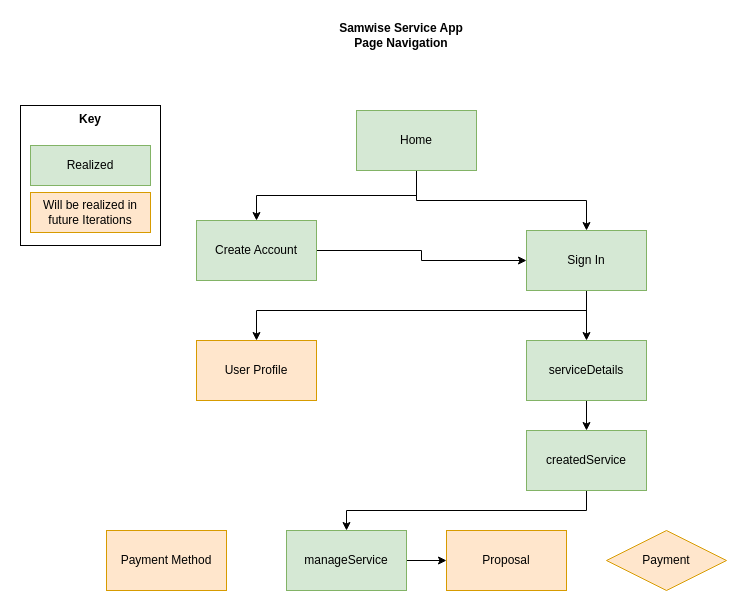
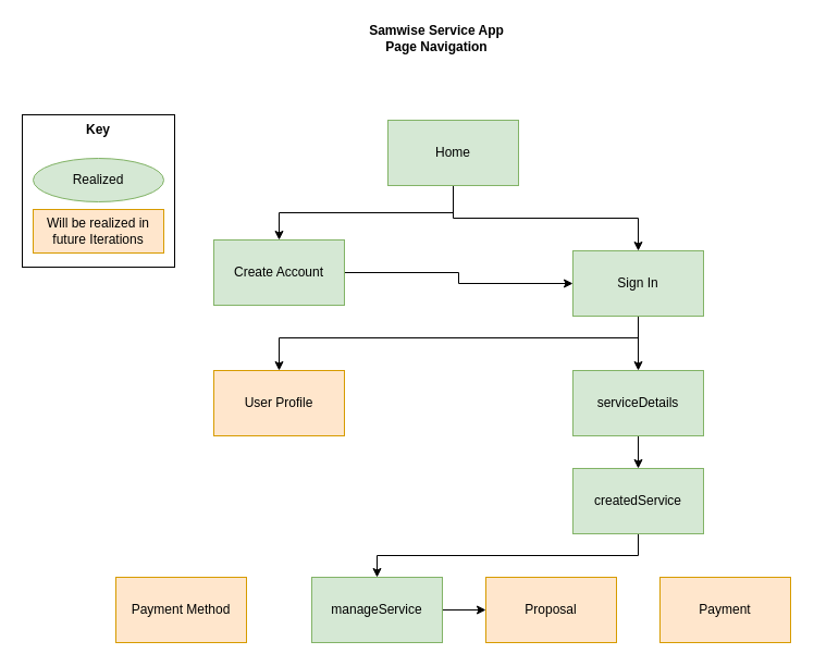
- <mxCell id="23" value="Realized" style="rounded=0;whiteSpace=wrap;html=1;fillColor=#d5e8d4;strokeColor=#82b366;" vertex="1" parent="1"><mxGeometry x="30" y="145" width="120" height="40" as="geometry" /></mxCell>
+ <mxCell id="23" value="Realized" style="ellipse;whiteSpace=wrap;html=1;fillColor=#d5e8d4;strokeColor=#82b366;" vertex="1" parent="1"><mxGeometry x="30" y="145" width="120" height="40" as="geometry" /></mxCell>
- <mxCell id="19" value="Payment" style="rhombus;whiteSpace=wrap;html=1;fillColor=#ffe6cc;strokeColor=#d79b00;" vertex="1" parent="1"><mxGeometry x="606" y="530" width="120" height="60" as="geometry" /></mxCell>
+ <mxCell id="19" value="Payment" style="rounded=0;whiteSpace=wrap;html=1;fillColor=#ffe6cc;strokeColor=#d79b00;" vertex="1" parent="1"><mxGeometry x="606" y="530" width="120" height="60" as="geometry" /></mxCell>
